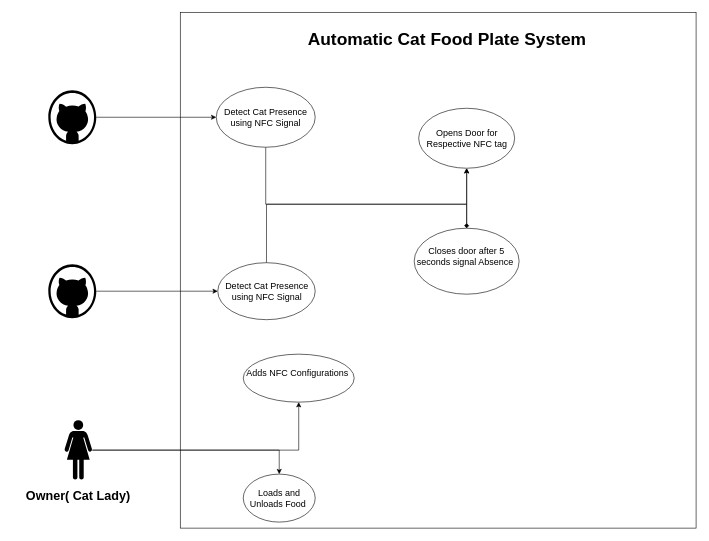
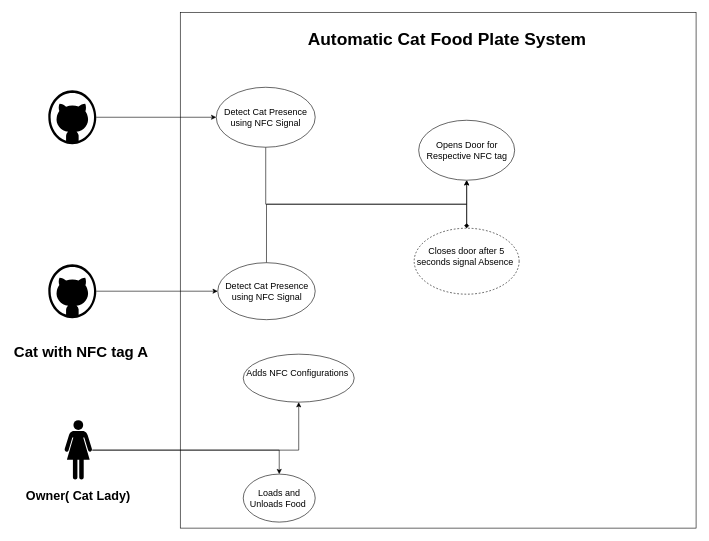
- <mxCell id="17" value="Opens Door for Respective NFC tag" style="ellipse;whiteSpace=wrap;html=1;fontSize=15;" vertex="1" parent="1"><mxGeometry x="697.5" y="180" width="160" height="100" as="geometry" /></mxCell>
+ <mxCell id="17" value="Opens Door for Respective NFC tag" style="ellipse;whiteSpace=wrap;html=1;fontSize=15;" vertex="1" parent="1"><mxGeometry x="697.5" y="200" width="160" height="100" as="geometry" /></mxCell>
- <mxCell id="18" value="Closes door after 5 seconds signal Absence&amp;nbsp;&lt;div style=&quot;font-size: 15px;&quot;&gt;&lt;br style=&quot;font-size: 15px;&quot;&gt;&lt;/div&gt;" style="ellipse;whiteSpace=wrap;html=1;fontSize=15;" vertex="1" parent="1"><mxGeometry x="690" y="380" width="175" height="110" as="geometry" /></mxCell>
+ <mxCell id="18" value="Closes door after 5 seconds signal Absence&amp;nbsp;&lt;div style=&quot;font-size: 15px;&quot;&gt;&lt;br style=&quot;font-size: 15px;&quot;&gt;&lt;/div&gt;" style="ellipse;whiteSpace=wrap;html=1;fontSize=15;dashed=1;" vertex="1" parent="1"><mxGeometry x="690" y="380" width="175" height="110" as="geometry" /></mxCell>
+ <mxCell id="6" value="Cat with NFC tag A" style="text;strokeColor=none;align=center;fillColor=none;html=1;verticalAlign=middle;whiteSpace=wrap;rounded=0;strokeWidth=2;fontSize=25;fontStyle=1" vertex="1" parent="4"><mxGeometry y="130" width="230" height="30" as="geometry" /></mxCell>
